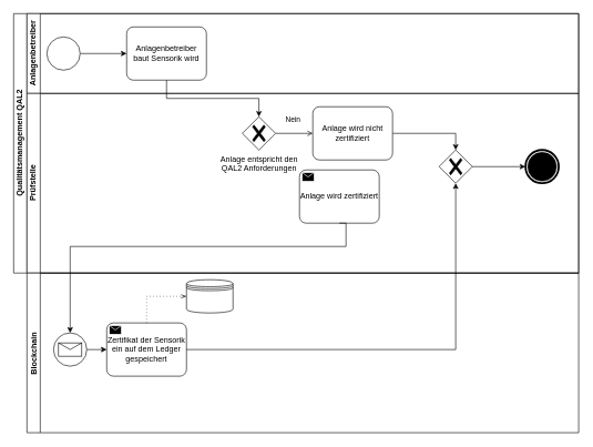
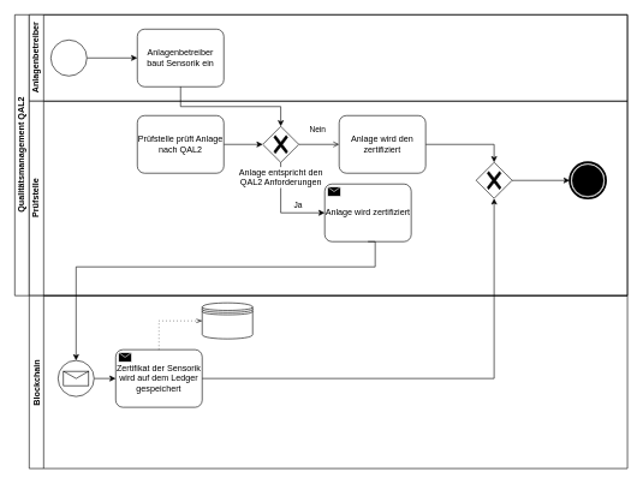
- <mxCell id="6" value="Anlagenbetreiber&#10;baut Sensorik wird" style="points=[[0.25,0,0],[0.5,0,0],[0.75,0,0],[1,0.25,0],[1,0.5,0],[1,0.75,0],[0.75,1,0],[0.5,1,0],[0.25,1,0],[0,0.75,0],[0,0.5,0],[0,0.25,0]];shape=mxgraph.bpmn.task;whiteSpace=wrap;rectStyle=rounded;size=10;taskMarker=abstract;" parent="3" vertex="1"><mxGeometry x="150" y="20" width="120" height="80" as="geometry" /></mxCell>
+ <mxCell id="6" value="Anlagenbetreiber&#10;baut Sensorik ein" style="points=[[0.25,0,0],[0.5,0,0],[0.75,0,0],[1,0.25,0],[1,0.5,0],[1,0.75,0],[0.75,1,0],[0.5,1,0],[0.25,1,0],[0,0.75,0],[0,0.5,0],[0,0.25,0]];shape=mxgraph.bpmn.task;whiteSpace=wrap;rectStyle=rounded;size=10;taskMarker=abstract;" parent="3" vertex="1"><mxGeometry x="150" y="20" width="120" height="80" as="geometry" /></mxCell>
+ <mxCell id="9" value="Prüfstelle prüft Anlage nach QAL2" style="points=[[0.25,0,0],[0.5,0,0],[0.75,0,0],[1,0.25,0],[1,0.5,0],[1,0.75,0],[0.75,1,0],[0.5,1,0],[0.25,1,0],[0,0.75,0],[0,0.5,0],[0,0.25,0]];shape=mxgraph.bpmn.task;whiteSpace=wrap;rectStyle=rounded;size=10;taskMarker=abstract;" parent="7" vertex="1"><mxGeometry x="150" y="20" width="120" height="80" as="geometry" /></mxCell>
+ <mxCell id="8" style="edgeStyle=orthogonalEdgeStyle;rounded=0;orthogonalLoop=1;jettySize=auto;html=1;exitX=1;exitY=0.5;exitDx=0;exitDy=0;exitPerimeter=0;" parent="7" source="9" target="12" edge="1"><mxGeometry relative="1" as="geometry" /></mxCell>
- <mxCell id="14" value="Anlage wird nicht zertifiziert" style="points=[[0.25,0,0],[0.5,0,0],[0.75,0,0],[1,0.25,0],[1,0.5,0],[1,0.75,0],[0.75,1,0],[0.5,1,0],[0.25,1,0],[0,0.75,0],[0,0.5,0],[0,0.25,0]];shape=mxgraph.bpmn.task;whiteSpace=wrap;rectStyle=rounded;size=10;taskMarker=abstract;" parent="7" vertex="1"><mxGeometry x="430" y="20" width="120" height="80" as="geometry" /></mxCell>
+ <mxCell id="14" value="Anlage wird den zertifiziert" style="points=[[0.25,0,0],[0.5,0,0],[0.75,0,0],[1,0.25,0],[1,0.5,0],[1,0.75,0],[0.75,1,0],[0.5,1,0],[0.25,1,0],[0,0.75,0],[0,0.5,0],[0,0.25,0]];shape=mxgraph.bpmn.task;whiteSpace=wrap;rectStyle=rounded;size=10;taskMarker=abstract;" parent="7" vertex="1"><mxGeometry x="430" y="20" width="120" height="80" as="geometry" /></mxCell>
+ <mxCell id="11" value="Ja" style="edgeStyle=orthogonalEdgeStyle;rounded=0;orthogonalLoop=1;jettySize=auto;html=1;exitX=0.5;exitY=1;exitDx=0;exitDy=0;exitPerimeter=0;entryX=0;entryY=0.5;entryDx=0;entryDy=0;entryPerimeter=0;" parent="7" source="12" target="15" edge="1"><mxGeometry x="0.432" y="10" relative="1" as="geometry"><mxPoint x="430" y="170" as="targetPoint" /><mxPoint as="offset" /></mxGeometry></mxCell>
- <mxCell id="23" value="Zertifikat der Sensorik ein auf dem Ledger gespeichert" style="points=[[0.25,0,0],[0.5,0,0],[0.75,0,0],[1,0.25,0],[1,0.5,0],[1,0.75,0],[0.75,1,0],[0.5,1,0],[0.25,1,0],[0,0.75,0],[0,0.5,0],[0,0.25,0]];shape=mxgraph.bpmn.task;whiteSpace=wrap;rectStyle=rounded;size=10;taskMarker=send;" parent="20" vertex="1"><mxGeometry x="120" y="75" width="120" height="80" as="geometry" /></mxCell>
+ <mxCell id="23" value="Zertifikat der Sensorik wird auf dem Ledger gespeichert" style="points=[[0.25,0,0],[0.5,0,0],[0.75,0,0],[1,0.25,0],[1,0.5,0],[1,0.75,0],[0.75,1,0],[0.5,1,0],[0.25,1,0],[0,0.75,0],[0,0.5,0],[0,0.25,0]];shape=mxgraph.bpmn.task;whiteSpace=wrap;rectStyle=rounded;size=10;taskMarker=send;" parent="20" vertex="1"><mxGeometry x="120" y="75" width="120" height="80" as="geometry" /></mxCell>
